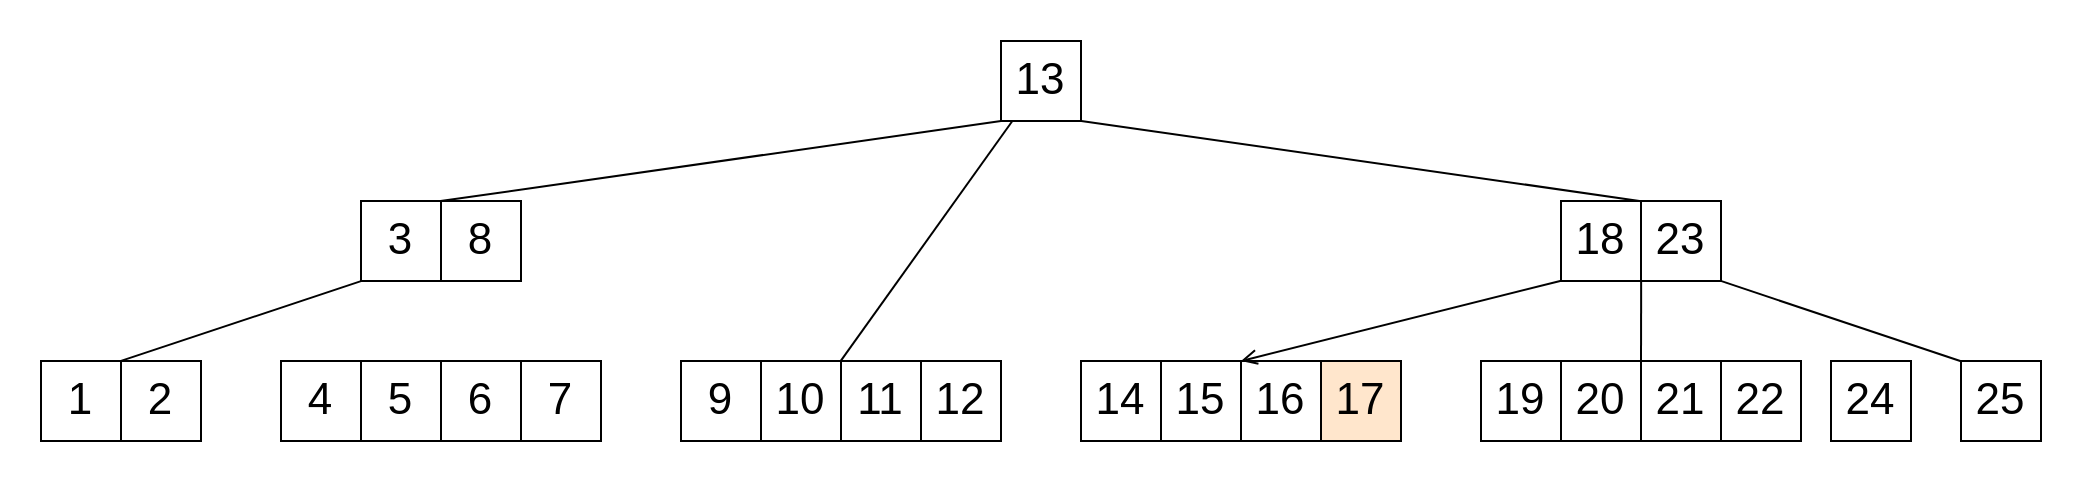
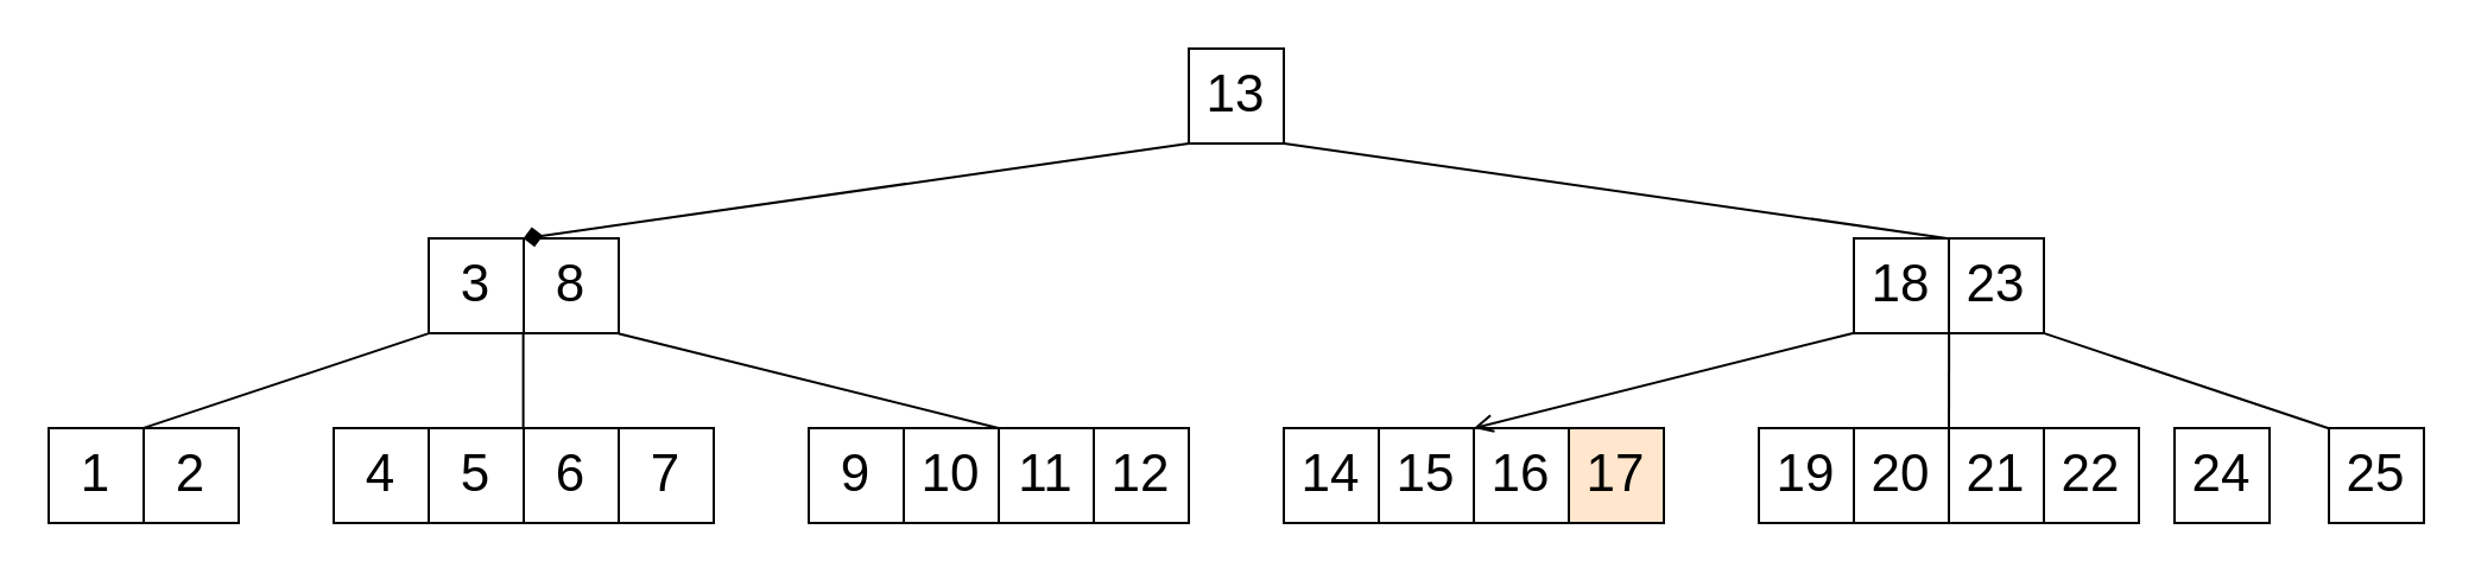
- <mxCell id="33" value="" style="endArrow=none;html=1;fontSize=22;exitX=0;exitY=1;exitDx=0;exitDy=0;exitPerimeter=0;entryX=0.995;entryY=0.001;entryDx=0;entryDy=0;entryPerimeter=0;" parent="1" source="2" target="3" edge="1"><mxGeometry width="50" height="50" relative="1" as="geometry"><mxPoint x="429.88" y="189.96" as="sourcePoint" /><mxPoint x="269.8" y="150.08" as="targetPoint" /></mxGeometry></mxCell>
+ <mxCell id="33" value="" style="endArrow=diamond;html=1;fontSize=22;exitX=0;exitY=1;exitDx=0;exitDy=0;exitPerimeter=0;entryX=0.995;entryY=0.001;entryDx=0;entryDy=0;entryPerimeter=0;" parent="1" source="2" target="3" edge="1"><mxGeometry width="50" height="50" relative="1" as="geometry"><mxPoint x="429.88" y="189.96" as="sourcePoint" /><mxPoint x="269.8" y="150.08" as="targetPoint" /></mxGeometry></mxCell>
- <mxCell id="29" value="" style="endArrow=none;html=1;fontSize=22;exitX=-0.003;exitY=-0.001;exitDx=0;exitDy=0;exitPerimeter=0;" parent="1" source="15" target="2" edge="1"><mxGeometry width="50" height="50" relative="1" as="geometry"><mxPoint x="400" y="170" as="sourcePoint" /><mxPoint x="229.8" y="150" as="targetPoint" /></mxGeometry></mxCell>
+ <mxCell id="29" value="" style="endArrow=none;html=1;fontSize=22;entryX=0.995;entryY=1.002;entryDx=0;entryDy=0;entryPerimeter=0;exitX=-0.003;exitY=-0.001;exitDx=0;exitDy=0;exitPerimeter=0;" parent="1" source="15" target="4" edge="1"><mxGeometry width="50" height="50" relative="1" as="geometry"><mxPoint x="400" y="170" as="sourcePoint" /><mxPoint x="229.8" y="150" as="targetPoint" /></mxGeometry></mxCell>
+ <mxCell id="28" value="" style="endArrow=none;html=1;fontSize=22;entryX=-0.005;entryY=1;entryDx=0;entryDy=0;entryPerimeter=0;exitX=0.995;exitY=0;exitDx=0;exitDy=0;exitPerimeter=0;" parent="1" source="10" target="4" edge="1"><mxGeometry width="50" height="50" relative="1" as="geometry"><mxPoint x="220" y="170" as="sourcePoint" /><mxPoint x="221" y="150" as="targetPoint" /></mxGeometry></mxCell>
